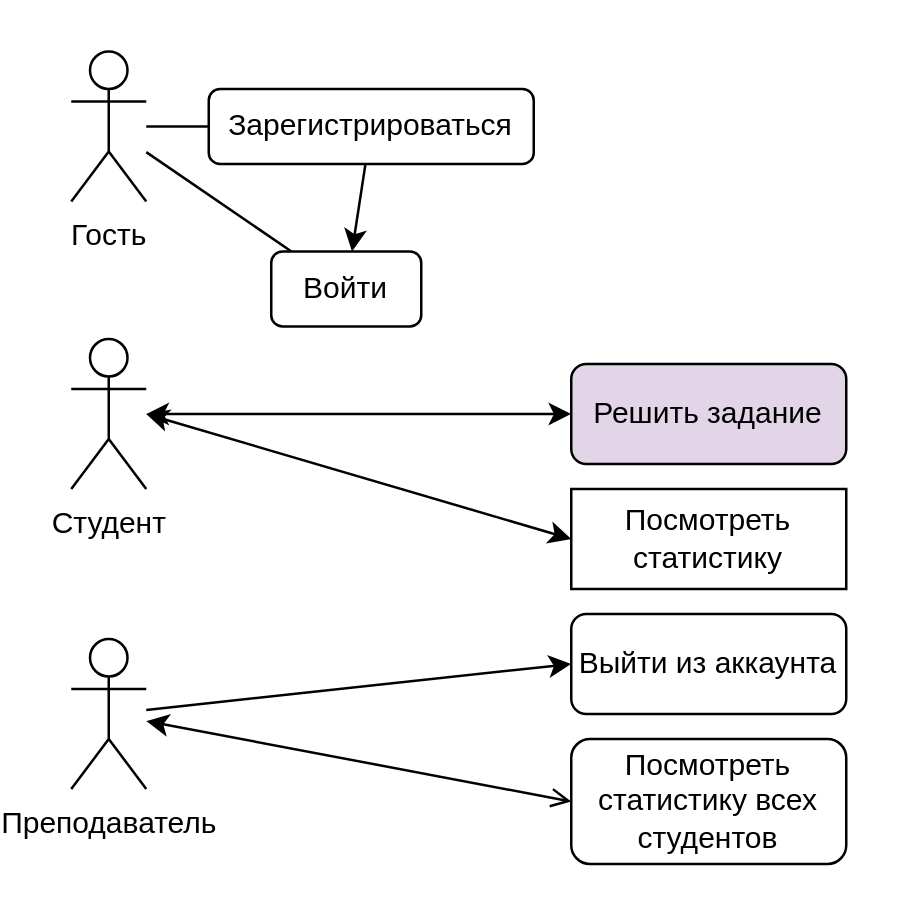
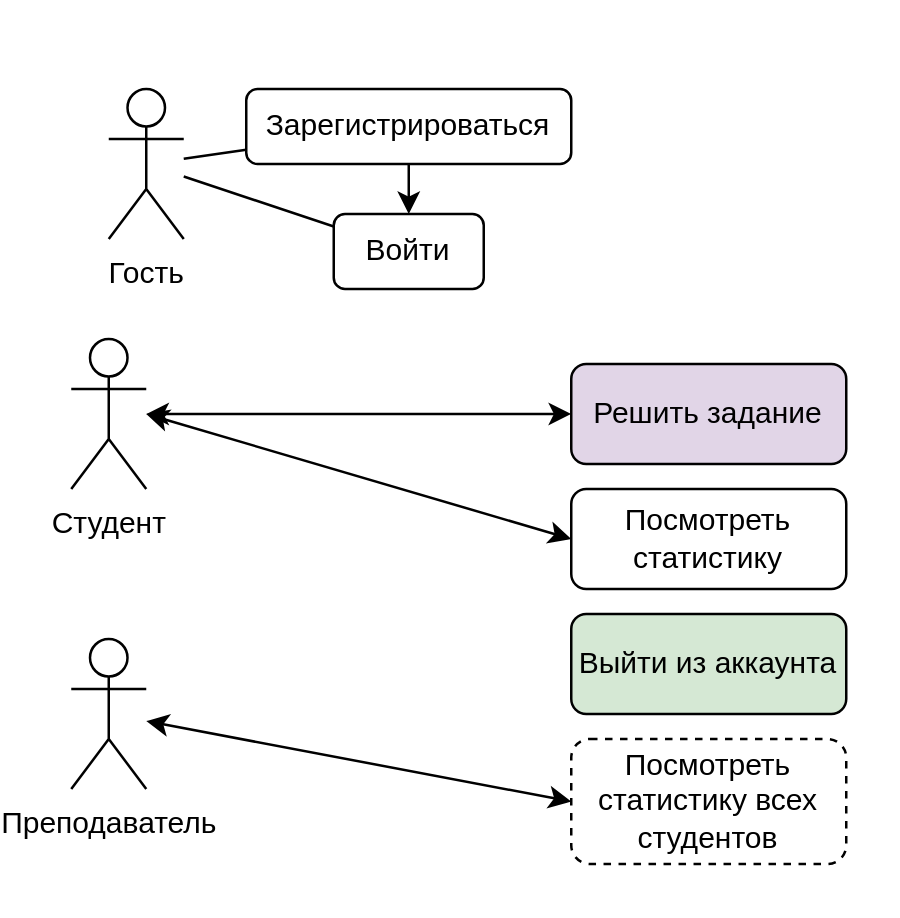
- <mxCell id="2" value="Гость" style="shape=umlActor;verticalLabelPosition=bottom;verticalAlign=top;html=1;outlineConnect=0;" parent="1" vertex="1"><mxGeometry x="20" y="20" width="30" height="60" as="geometry" /></mxCell>
+ <mxCell id="2" value="Гость" style="shape=umlActor;verticalLabelPosition=bottom;verticalAlign=top;html=1;outlineConnect=0;" parent="1" vertex="1"><mxGeometry x="35" y="35" width="30" height="60" as="geometry" /></mxCell>
- <mxCell id="10" value="Зарегистрироваться" style="rounded=1;whiteSpace=wrap;html=1;" parent="1" vertex="1"><mxGeometry x="75" y="35" width="130" height="30" as="geometry" /></mxCell>
+ <mxCell id="10" value="Зарегистрироваться" style="rounded=1;whiteSpace=wrap;html=1;" parent="1" vertex="1"><mxGeometry x="90" y="35" width="130" height="30" as="geometry" /></mxCell>
- <mxCell id="3" value="Войти" style="rounded=1;whiteSpace=wrap;html=1;" parent="1" vertex="1"><mxGeometry x="100" y="100" width="60" height="30" as="geometry" /></mxCell>
+ <mxCell id="3" value="Войти" style="rounded=1;whiteSpace=wrap;html=1;" parent="1" vertex="1"><mxGeometry x="125" y="85" width="60" height="30" as="geometry" /></mxCell>
- <mxCell id="7" value="Посмотреть статистику" style="whiteSpace=wrap;html=1;rounded=0;" parent="1" vertex="1"><mxGeometry x="220" y="195" width="110" height="40" as="geometry" /></mxCell>
+ <mxCell id="7" value="Посмотреть статистику" style="rounded=1;whiteSpace=wrap;html=1;" parent="1" vertex="1"><mxGeometry x="220" y="195" width="110" height="40" as="geometry" /></mxCell>
- <mxCell id="13" value="Выйти из аккаунта" style="rounded=1;whiteSpace=wrap;html=1;" vertex="1" parent="1"><mxGeometry x="220" y="245" width="110" height="40" as="geometry" /></mxCell>
+ <mxCell id="13" value="Выйти из аккаунта" style="rounded=1;whiteSpace=wrap;html=1;fillColor=#d5e8d4;" vertex="1" parent="1"><mxGeometry x="220" y="245" width="110" height="40" as="geometry" /></mxCell>
- <mxCell id="15" value="" style="endArrow=classic;html=1;rounded=0;entryX=0;entryY=0.5;entryDx=0;entryDy=0;" edge="1" parent="1" source="4" target="13"><mxGeometry width="50" height="50" relative="1" as="geometry"><mxPoint x="140" y="255" as="sourcePoint" /><mxPoint x="190" y="205" as="targetPoint" /></mxGeometry></mxCell>
- <mxCell id="17" value="" style="endArrow=open;startArrow=classic;html=1;rounded=0;entryX=0;entryY=0.5;entryDx=0;entryDy=0;" edge="1" parent="1" source="4" target="12"><mxGeometry width="50" height="50" relative="1" as="geometry"><mxPoint x="260" y="315" as="sourcePoint" /><mxPoint x="310" y="265" as="targetPoint" /></mxGeometry></mxCell>
+ <mxCell id="17" value="" style="endArrow=classic;startArrow=classic;html=1;rounded=0;entryX=0;entryY=0.5;entryDx=0;entryDy=0;" edge="1" parent="1" source="4" target="12"><mxGeometry width="50" height="50" relative="1" as="geometry"><mxPoint x="260" y="315" as="sourcePoint" /><mxPoint x="310" y="265" as="targetPoint" /></mxGeometry></mxCell>
- <mxCell id="12" value="Посмотреть статистику всех студентов" style="rounded=1;whiteSpace=wrap;html=1;" vertex="1" parent="1"><mxGeometry x="220" y="295" width="110" height="50" as="geometry" /></mxCell>
+ <mxCell id="12" value="Посмотреть статистику всех студентов" style="rounded=1;whiteSpace=wrap;html=1;dashed=1;" vertex="1" parent="1"><mxGeometry x="220" y="295" width="110" height="50" as="geometry" /></mxCell>
